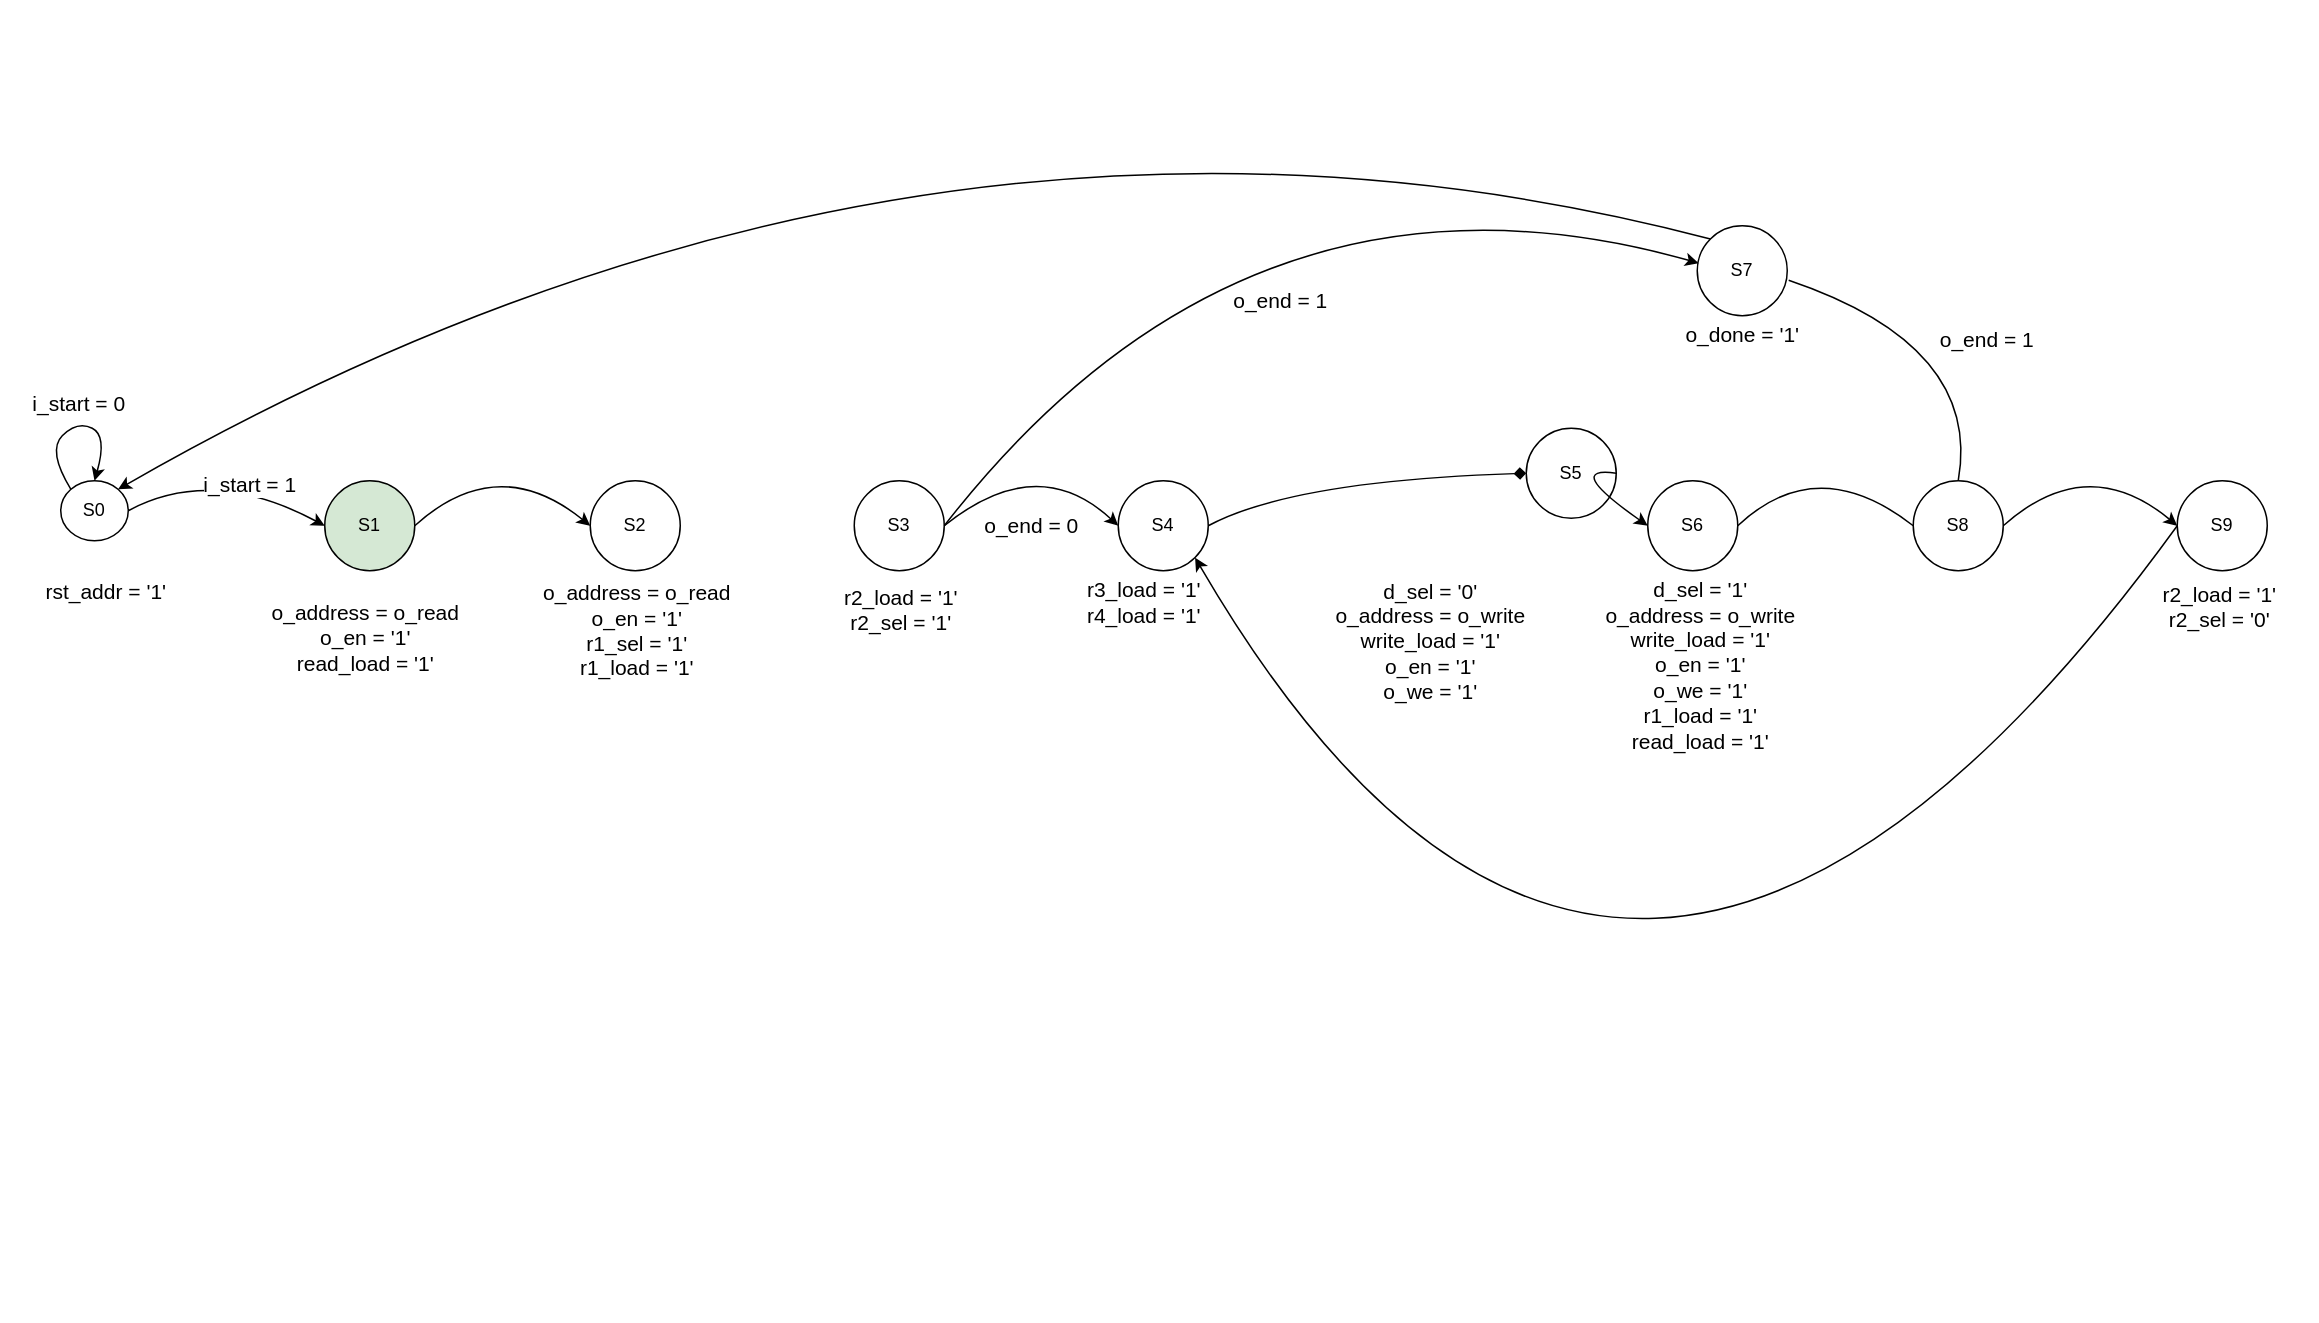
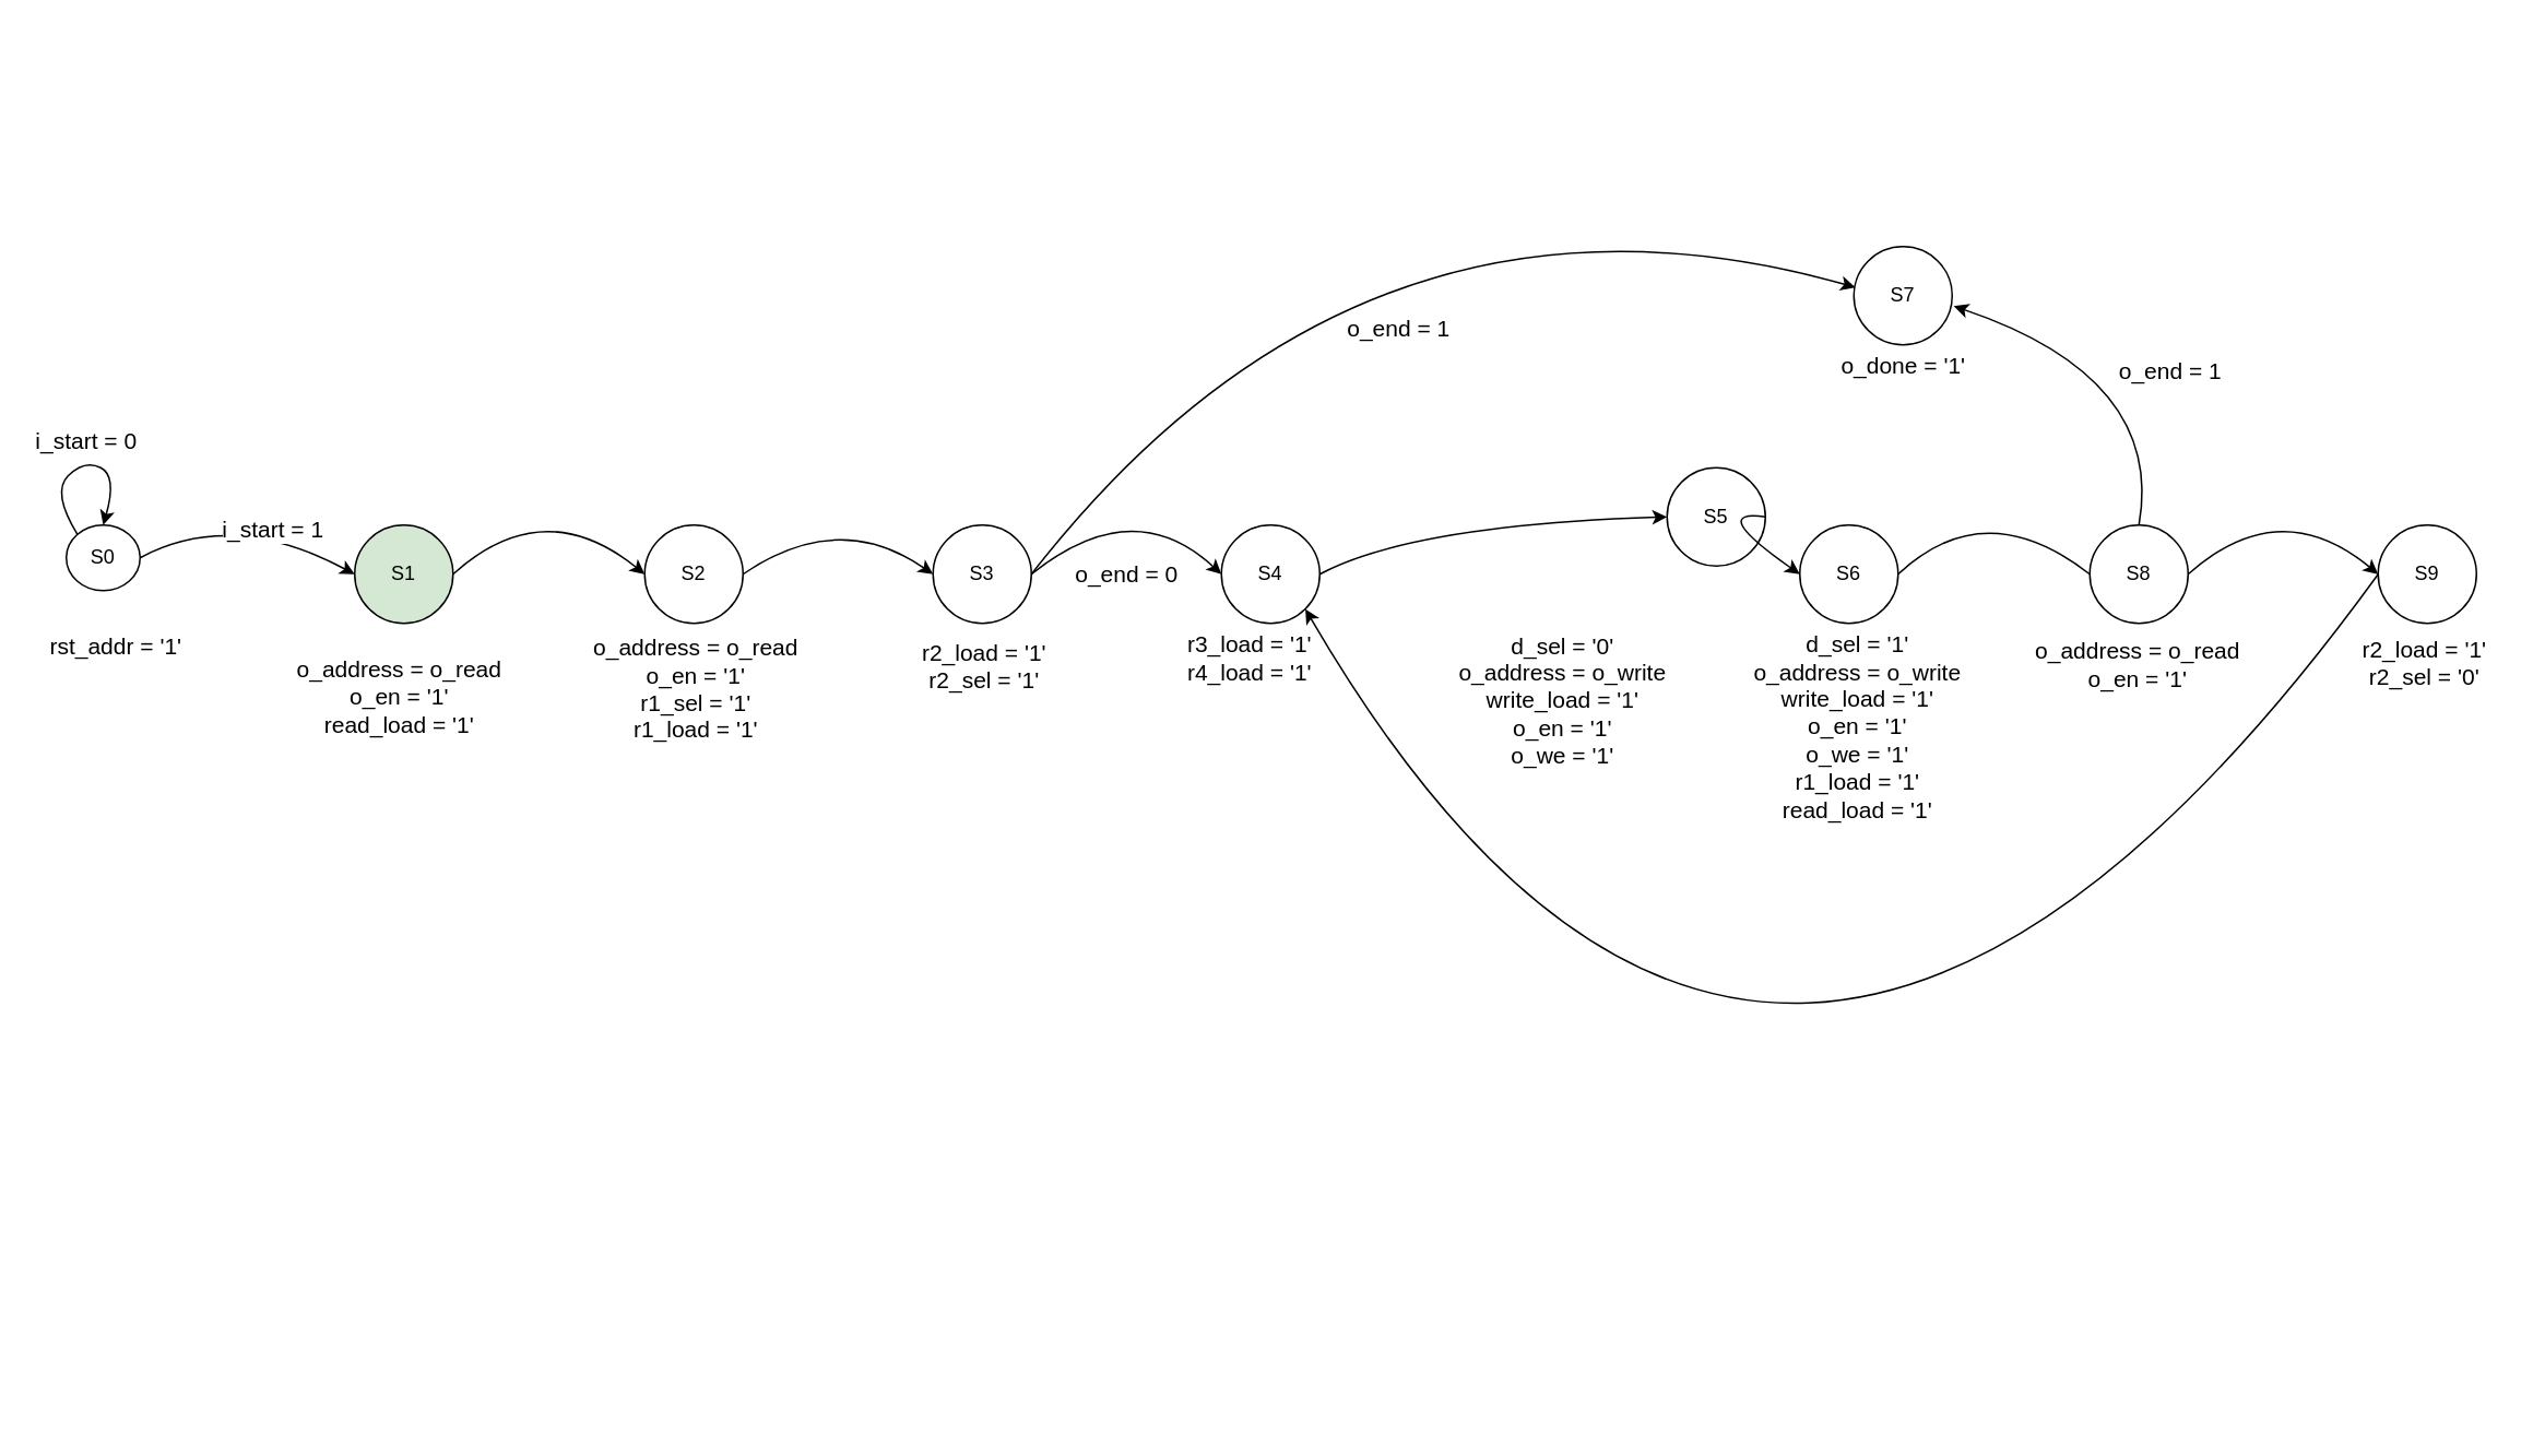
- <mxCell id="39" value="" style="curved=1;endArrow=classic;html=1;rounded=0;fontSize=14;entryX=1;entryY=0;entryDx=0;entryDy=0;exitX=0;exitY=0;exitDx=0;exitDy=0;" edge="1" parent="1" source="16" target="3"><mxGeometry width="50" height="50" relative="1" as="geometry"><mxPoint x="1137" y="130" as="sourcePoint" /><mxPoint x="1023" y="-10" as="targetPoint" /><Array as="points"><mxPoint x="611" y="20" /></Array></mxGeometry></mxCell>
- <mxCell id="36" value="" style="curved=1;endArrow=none;html=1;rounded=0;fontSize=14;entryX=1.016;entryY=0.606;entryDx=0;entryDy=0;exitX=0.5;exitY=0;exitDx=0;exitDy=0;entryPerimeter=0;" edge="1" parent="1" source="18" target="16"><mxGeometry width="50" height="50" relative="1" as="geometry"><mxPoint x="1364" y="360" as="sourcePoint" /><mxPoint x="1461" y="360" as="targetPoint" /><Array as="points"><mxPoint x="1321" y="230" /></Array></mxGeometry></mxCell>
+ <mxCell id="36" value="" style="curved=1;endArrow=classic;html=1;rounded=0;fontSize=14;entryX=1.016;entryY=0.606;entryDx=0;entryDy=0;exitX=0.5;exitY=0;exitDx=0;exitDy=0;entryPerimeter=0;" edge="1" parent="1" source="18" target="16"><mxGeometry width="50" height="50" relative="1" as="geometry"><mxPoint x="1364" y="360" as="sourcePoint" /><mxPoint x="1461" y="360" as="targetPoint" /><Array as="points"><mxPoint x="1321" y="230" /></Array></mxGeometry></mxCell>
- <mxCell id="32" value="" style="curved=1;endArrow=diamond;html=1;rounded=0;fontSize=14;entryX=0;entryY=0.5;entryDx=0;entryDy=0;exitX=1;exitY=0.5;exitDx=0;exitDy=0;" edge="1" parent="1" source="8" target="12"><mxGeometry width="50" height="50" relative="1" as="geometry"><mxPoint x="741" y="350" as="sourcePoint" /><mxPoint x="838" y="350" as="targetPoint" /><Array as="points"><mxPoint x="861" y="320" /></Array></mxGeometry></mxCell>
+ <mxCell id="32" value="" style="curved=1;endArrow=classic;html=1;rounded=0;fontSize=14;entryX=0;entryY=0.5;entryDx=0;entryDy=0;exitX=1;exitY=0.5;exitDx=0;exitDy=0;" edge="1" parent="1" source="8" target="12"><mxGeometry width="50" height="50" relative="1" as="geometry"><mxPoint x="741" y="350" as="sourcePoint" /><mxPoint x="838" y="350" as="targetPoint" /><Array as="points"><mxPoint x="861" y="320" /></Array></mxGeometry></mxCell>
+ <mxCell id="27" value="" style="curved=1;endArrow=classic;html=1;rounded=0;fontSize=14;entryX=0;entryY=0.5;entryDx=0;entryDy=0;exitX=1;exitY=0.5;exitDx=0;exitDy=0;" edge="1" parent="1" source="6" target="7"><mxGeometry width="50" height="50" relative="1" as="geometry"><mxPoint x="421" y="340" as="sourcePoint" /><mxPoint x="531" y="340" as="targetPoint" /><Array as="points"><mxPoint x="511" y="310" /></Array></mxGeometry></mxCell>
+ <mxCell id="19" value="o_address = o_read&lt;br&gt;o_en = '1'" style="text;html=1;align=center;verticalAlign=middle;resizable=0;points=[];autosize=1;strokeColor=none;fillColor=none;fontSize=14;" vertex="1" parent="1"><mxGeometry x="1234" y="385" width="140" height="40" as="geometry" /></mxCell>
